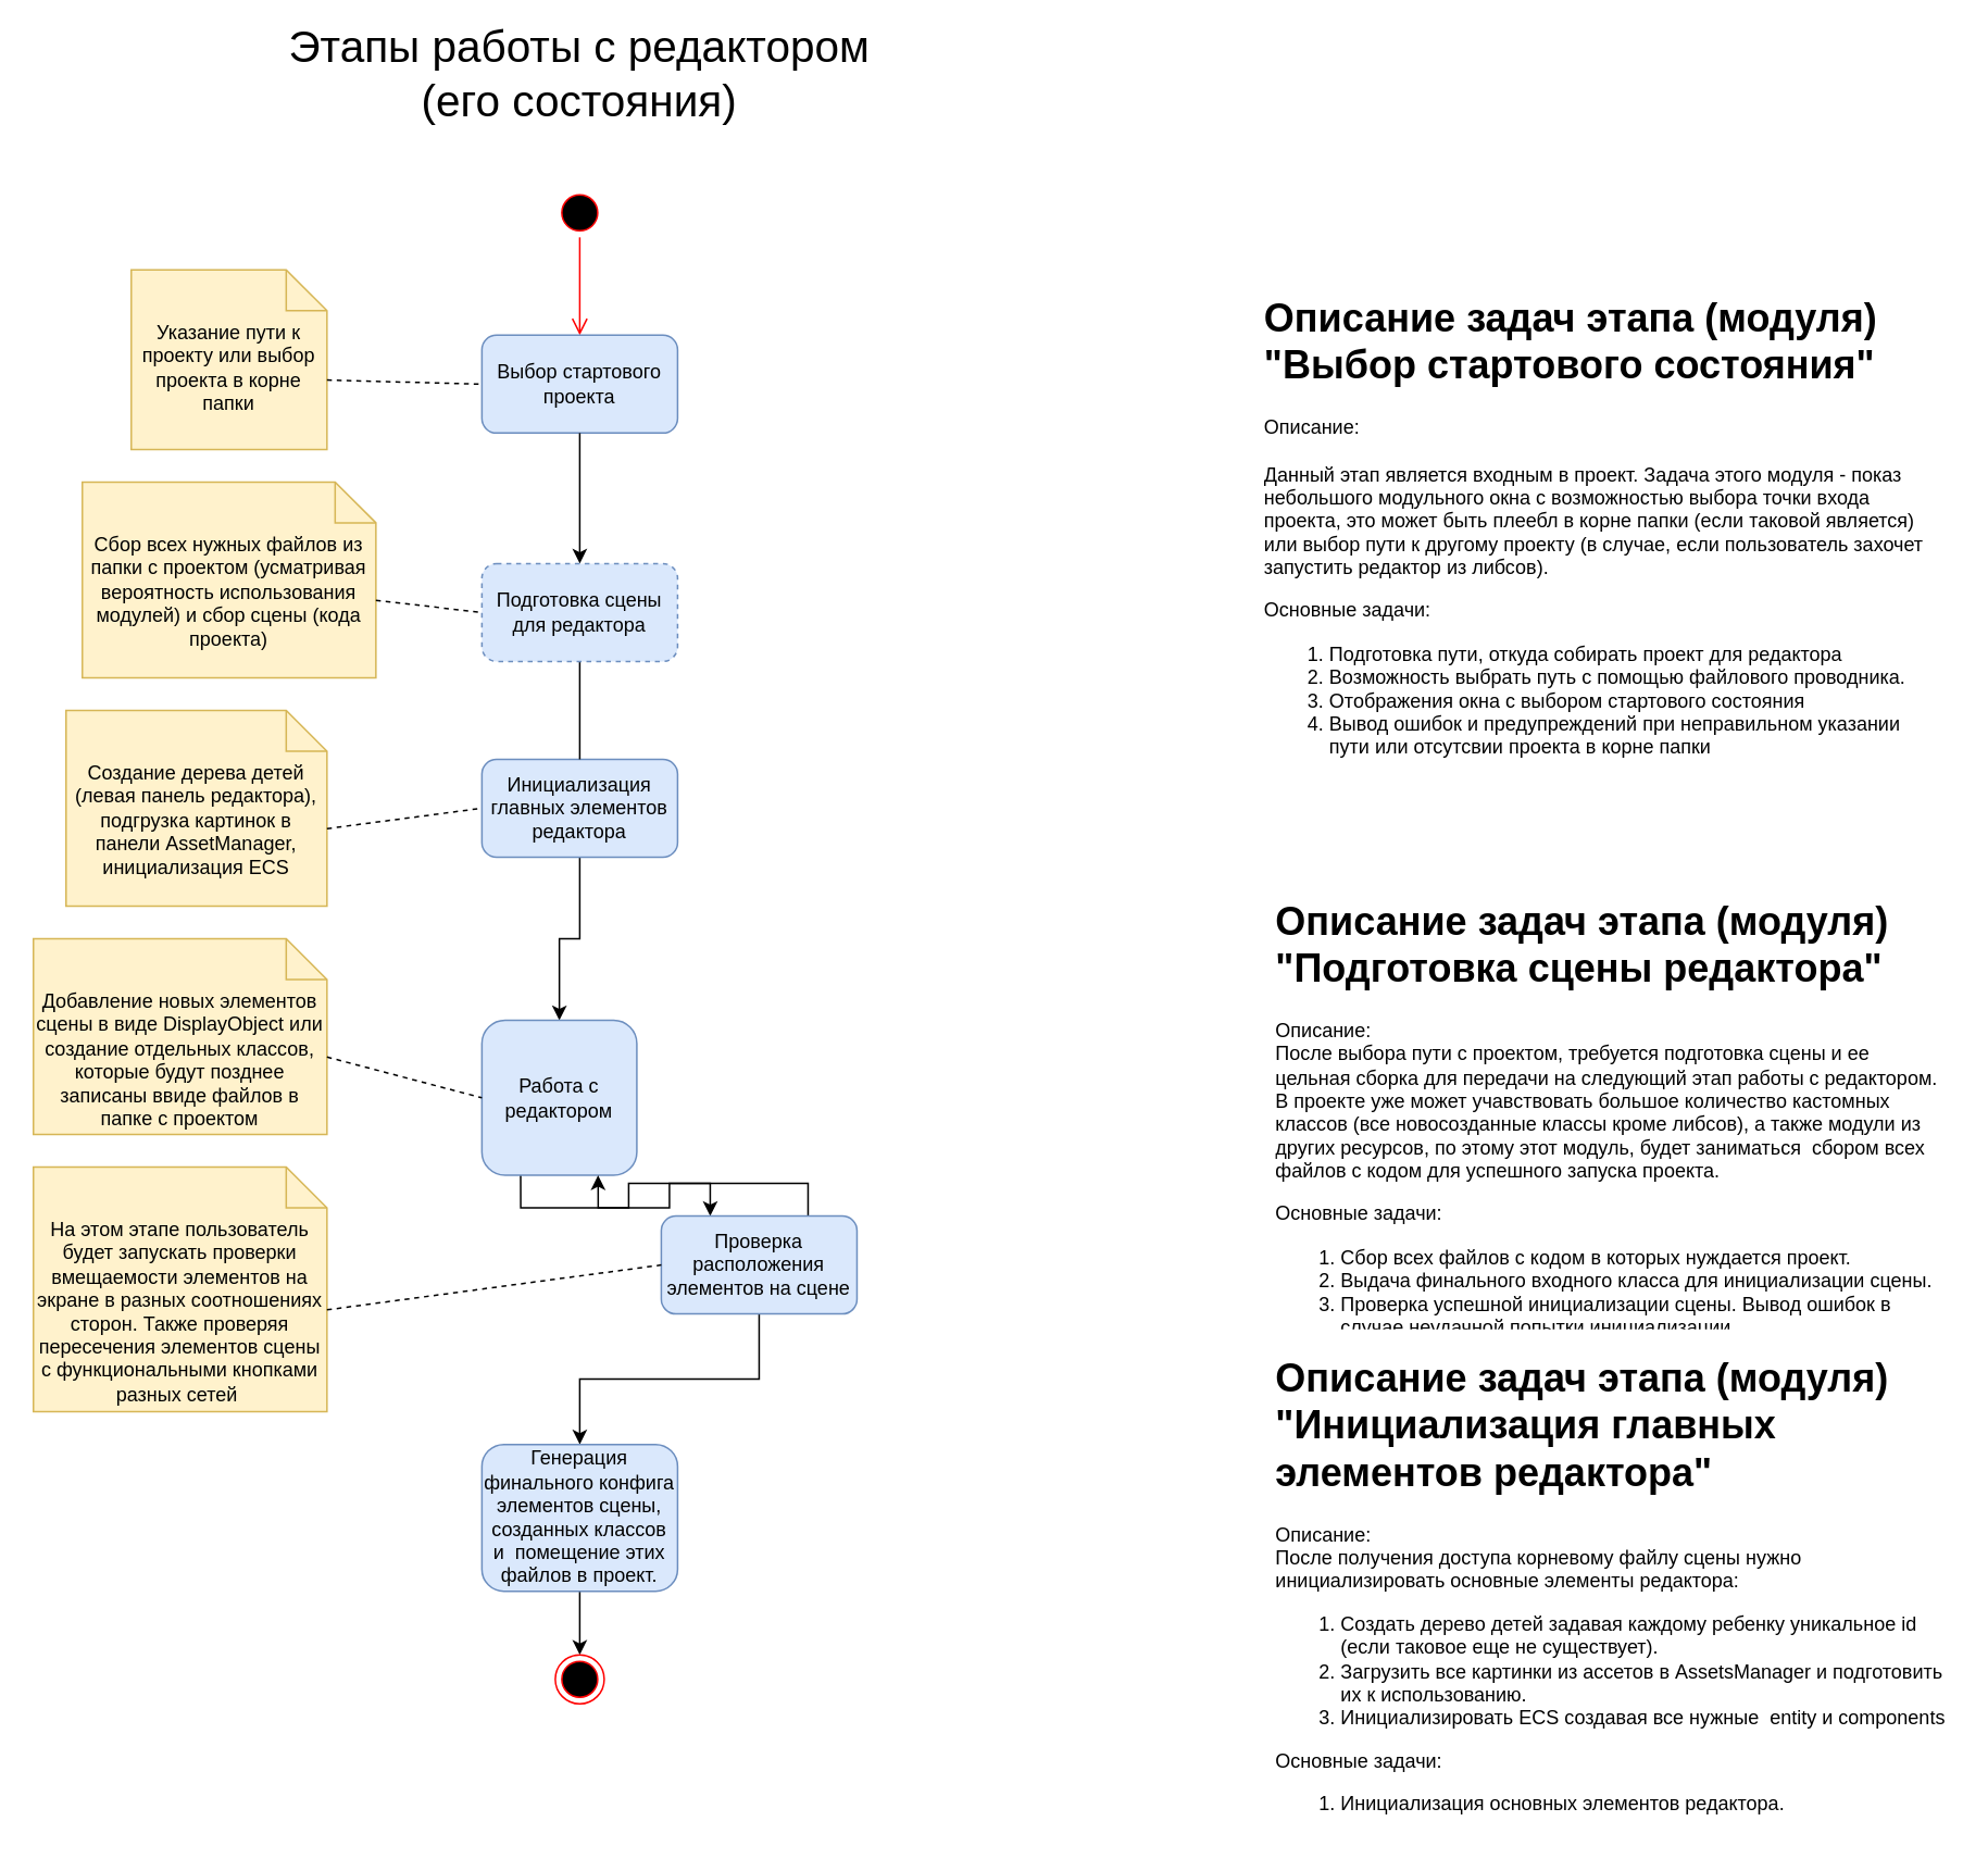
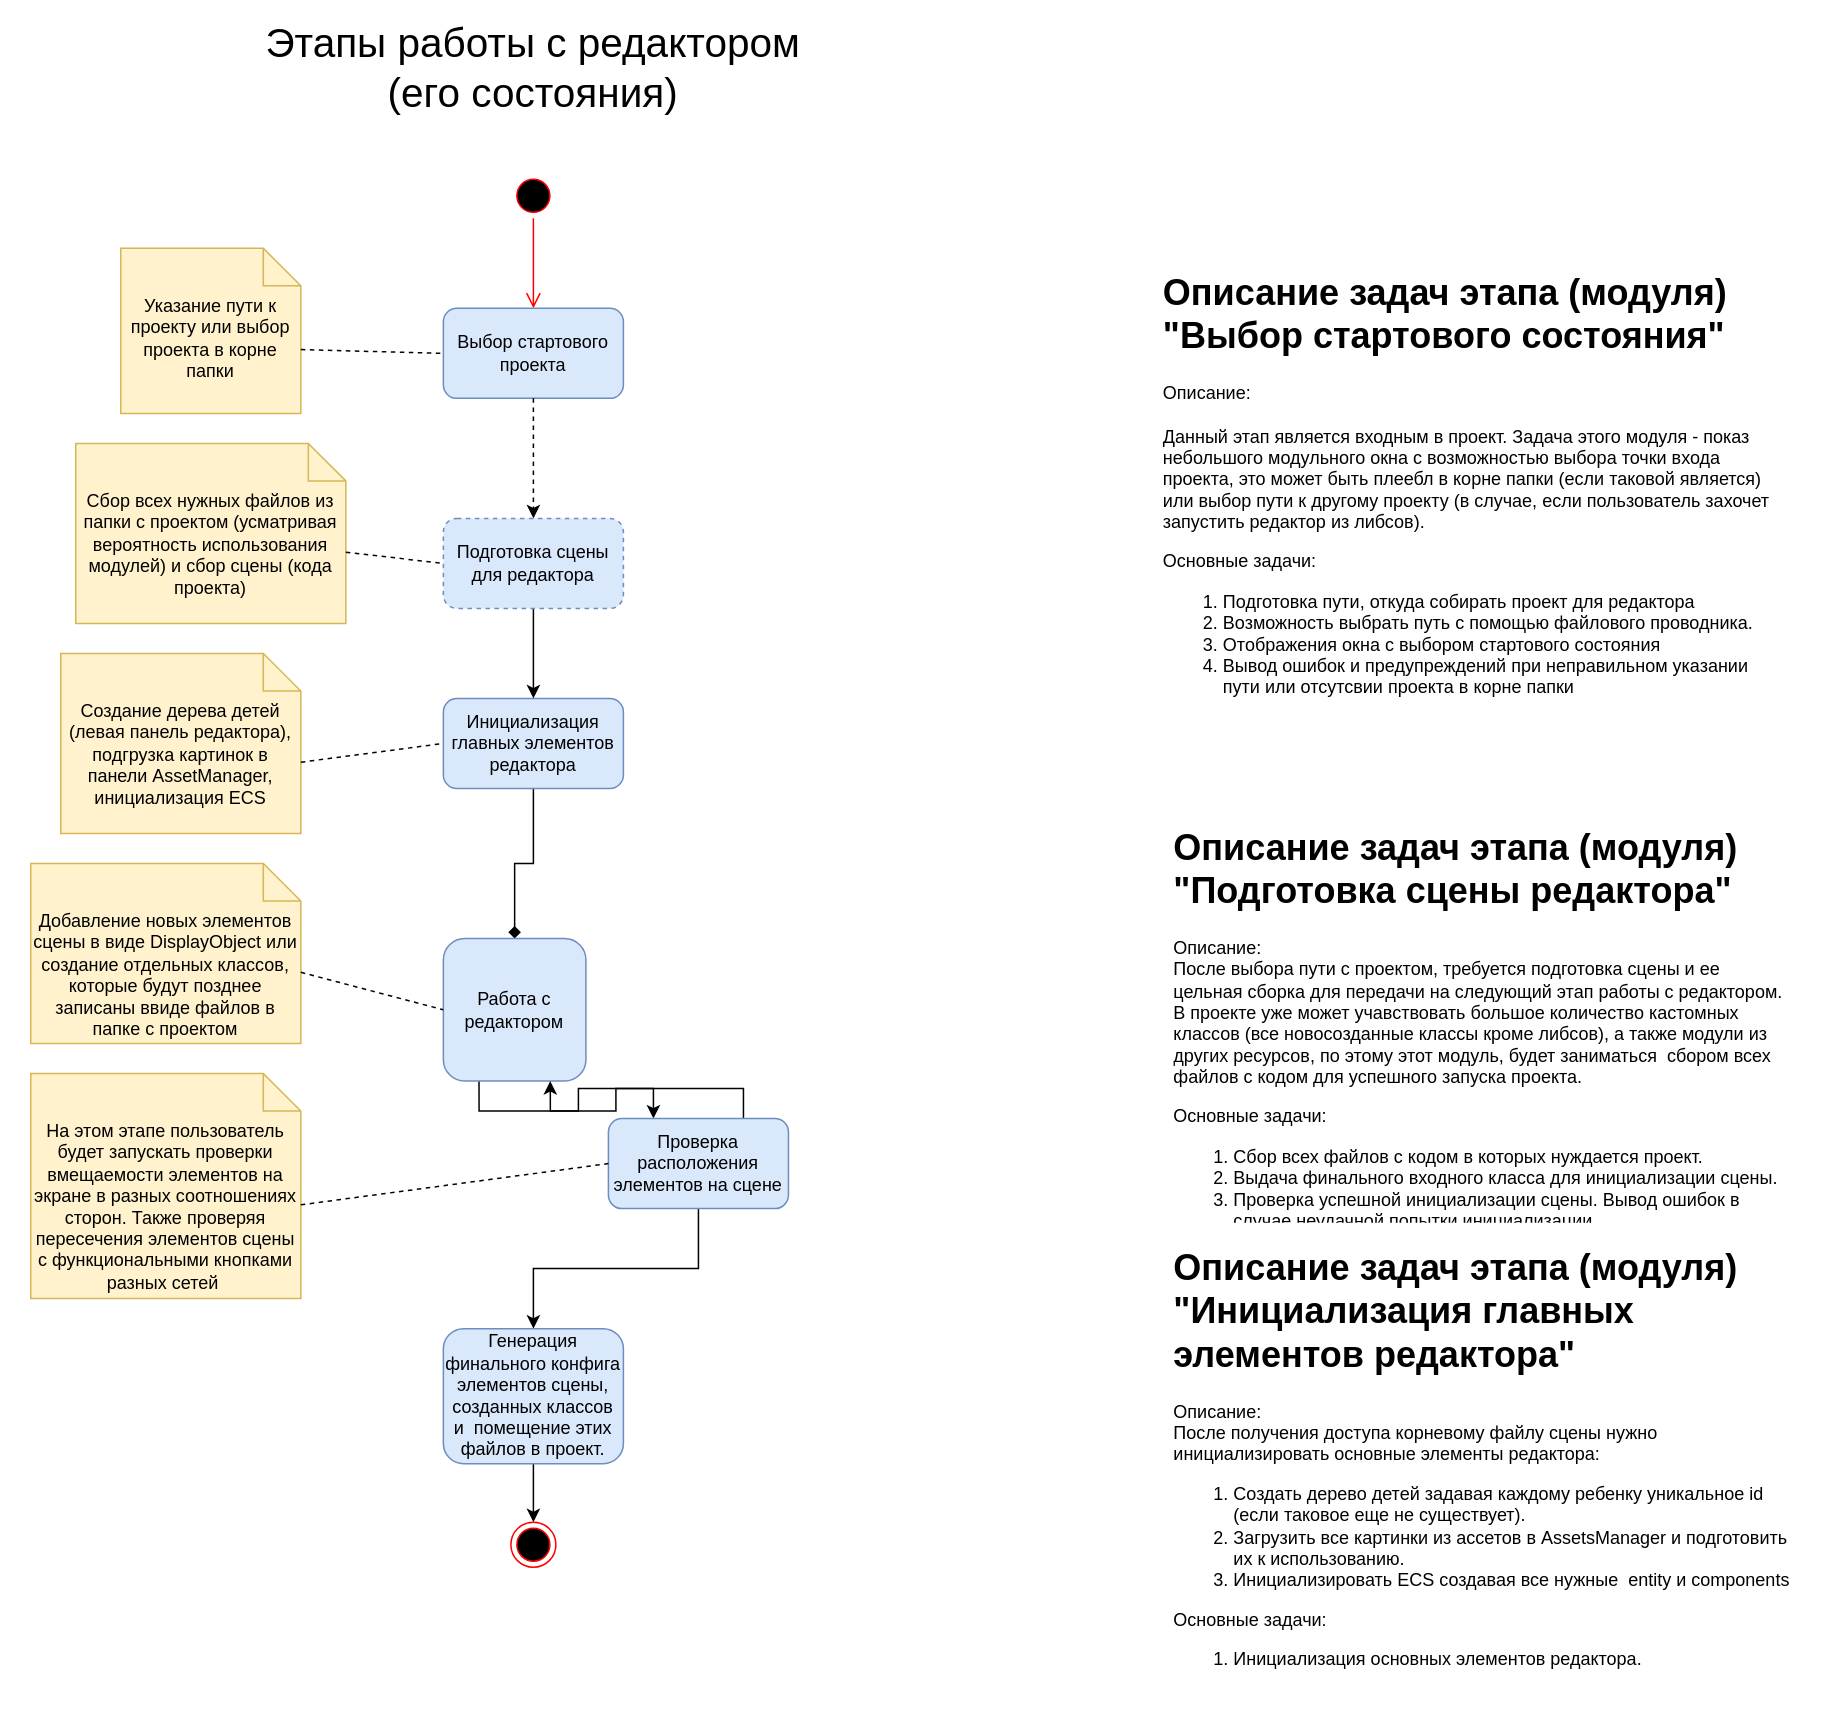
- <mxCell id="6" value="" style="endArrow=classic;html=1;exitX=0.5;exitY=1;exitDx=0;exitDy=0;entryX=0.5;entryY=0;entryDx=0;entryDy=0;" edge="1" parent="1" source="4" target="27"><mxGeometry width="50" height="50" relative="1" as="geometry"><mxPoint x="390" y="330" as="sourcePoint" /><mxPoint x="370" y="325" as="targetPoint" /></mxGeometry></mxCell>
+ <mxCell id="6" value="" style="endArrow=classic;html=1;exitX=0.5;exitY=1;exitDx=0;exitDy=0;entryX=0.5;entryY=0;entryDx=0;entryDy=0;dashed=1;" edge="1" parent="1" source="4" target="27"><mxGeometry width="50" height="50" relative="1" as="geometry"><mxPoint x="390" y="330" as="sourcePoint" /><mxPoint x="370" y="325" as="targetPoint" /></mxGeometry></mxCell>
- <mxCell id="26" style="edgeStyle=orthogonalEdgeStyle;rounded=0;orthogonalLoop=1;jettySize=auto;html=1;exitX=0.5;exitY=1;exitDx=0;exitDy=0;entryX=0.5;entryY=0;entryDx=0;entryDy=0;endArrow=none;" edge="1" parent="1" source="27" target="8"><mxGeometry relative="1" as="geometry" /></mxCell>
+ <mxCell id="26" style="edgeStyle=orthogonalEdgeStyle;rounded=0;orthogonalLoop=1;jettySize=auto;html=1;exitX=0.5;exitY=1;exitDx=0;exitDy=0;entryX=0.5;entryY=0;entryDx=0;entryDy=0;" edge="1" parent="1" source="27" target="8"><mxGeometry relative="1" as="geometry" /></mxCell>
- <mxCell id="7" style="edgeStyle=orthogonalEdgeStyle;rounded=0;orthogonalLoop=1;jettySize=auto;html=1;exitX=0.5;exitY=1;exitDx=0;exitDy=0;entryX=0.5;entryY=0;entryDx=0;entryDy=0;" edge="1" parent="1" source="8" target="13"><mxGeometry relative="1" as="geometry" /></mxCell>
+ <mxCell id="7" style="edgeStyle=orthogonalEdgeStyle;rounded=0;orthogonalLoop=1;jettySize=auto;html=1;exitX=0.5;exitY=1;exitDx=0;exitDy=0;entryX=0.5;entryY=0;entryDx=0;entryDy=0;endArrow=diamond;" edge="1" parent="1" source="8" target="13"><mxGeometry relative="1" as="geometry" /></mxCell>
